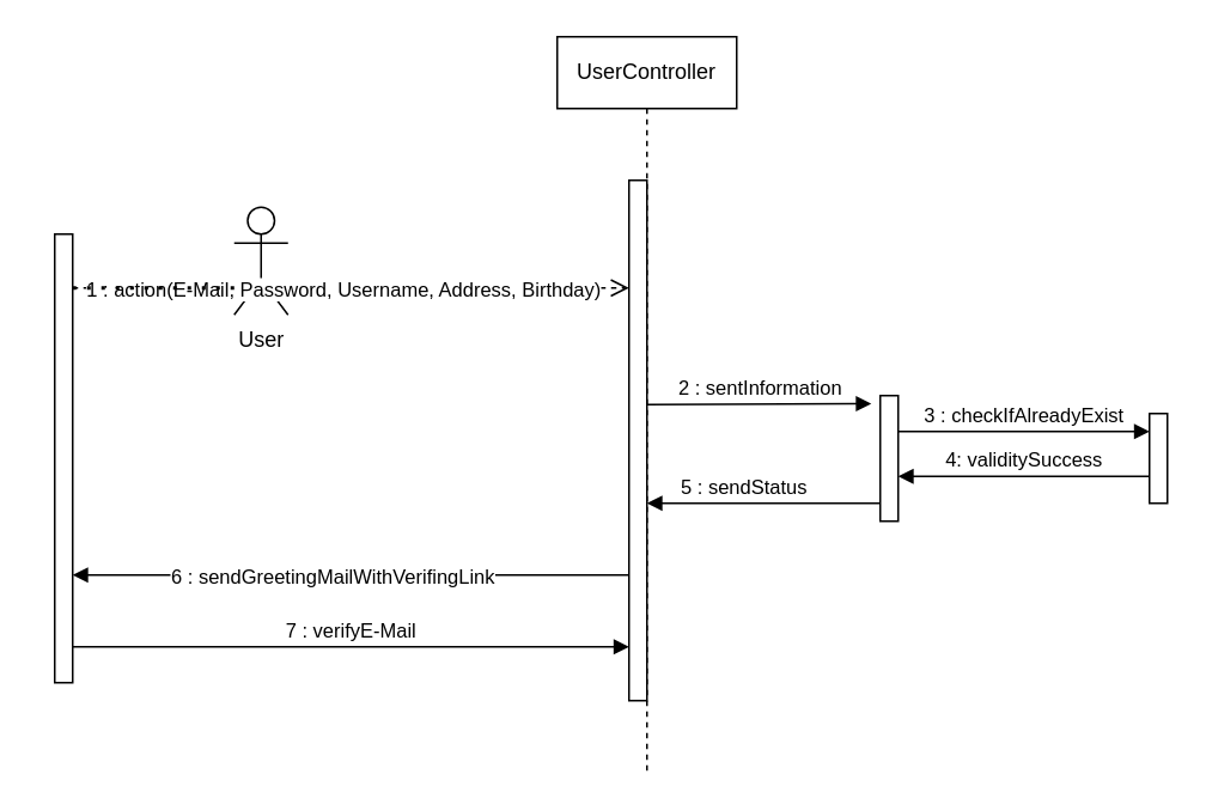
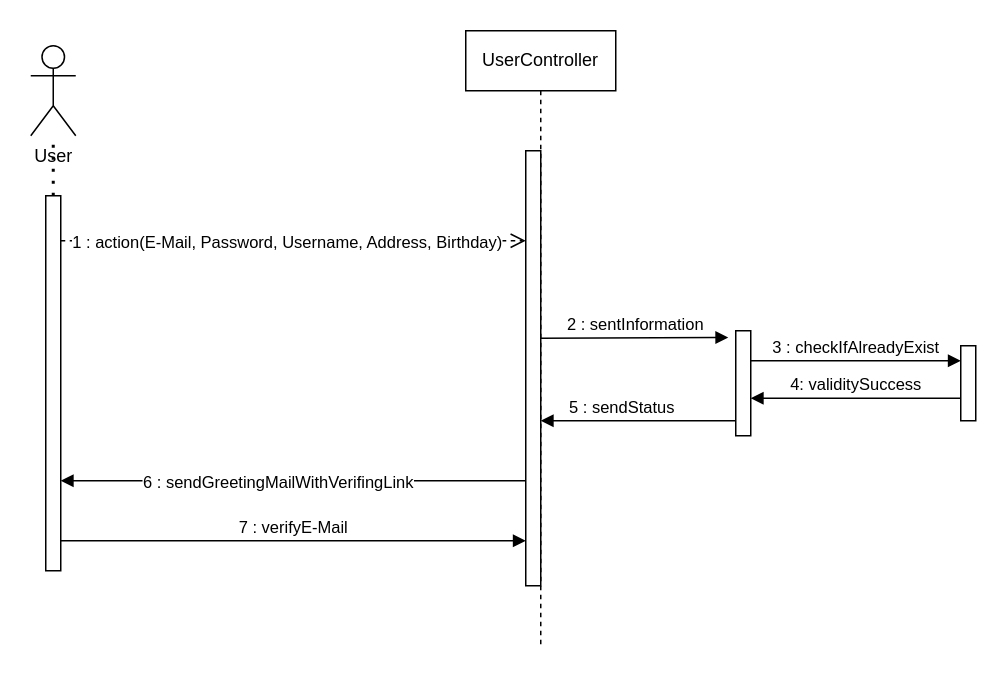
- <mxCell id="6" value="User" style="shape=umlActor;verticalLabelPosition=bottom;verticalAlign=top;html=1;outlineConnect=0;" vertex="1" parent="1"><mxGeometry x="130" y="115" width="30" height="60" as="geometry" /></mxCell>
+ <mxCell id="6" value="User" style="shape=umlActor;verticalLabelPosition=bottom;verticalAlign=top;html=1;outlineConnect=0;" vertex="1" parent="1"><mxGeometry x="20" y="30" width="30" height="60" as="geometry" /></mxCell>
